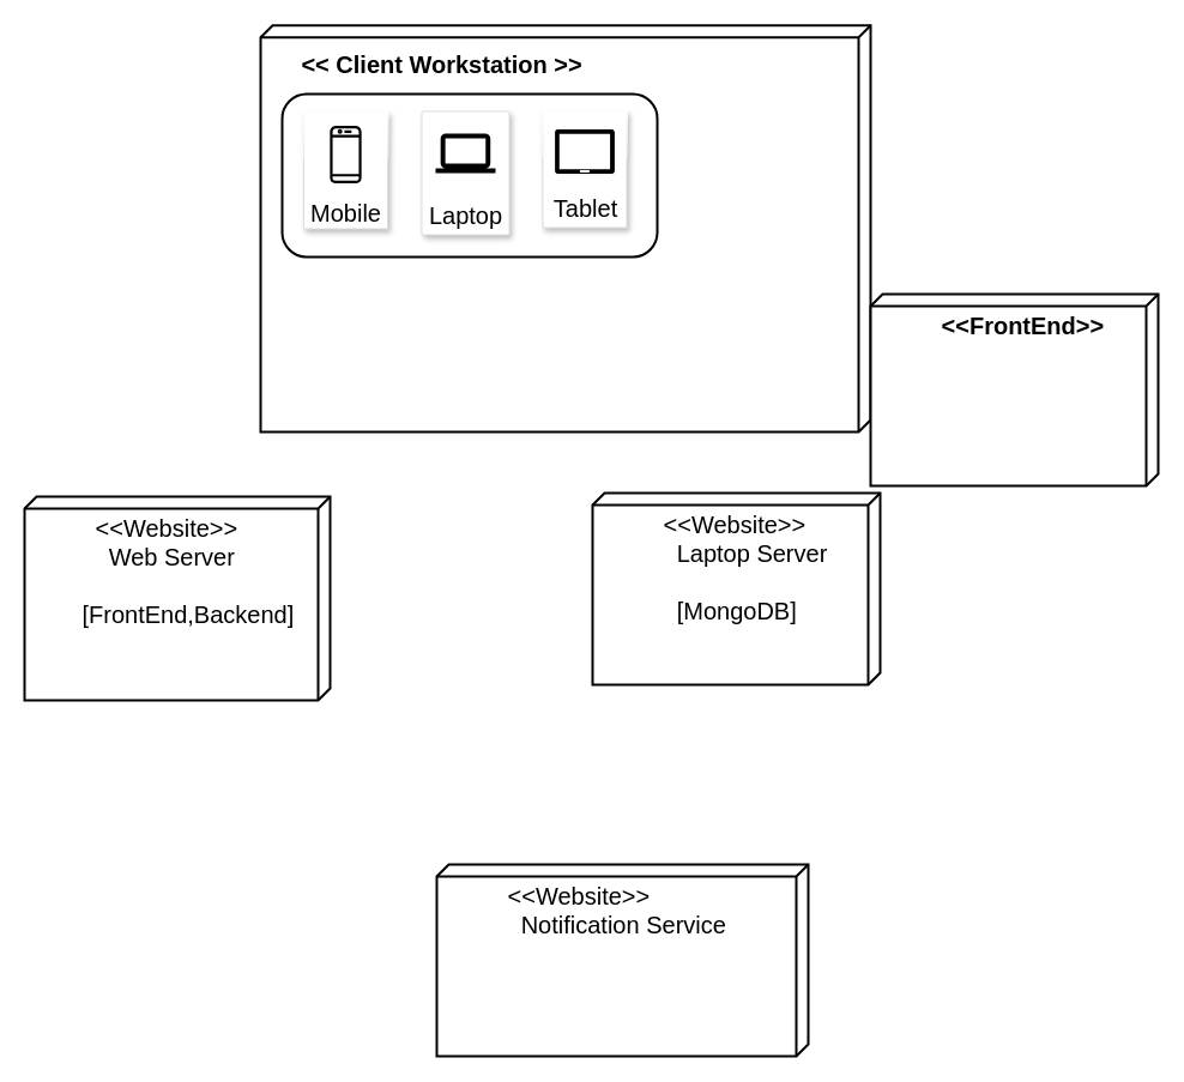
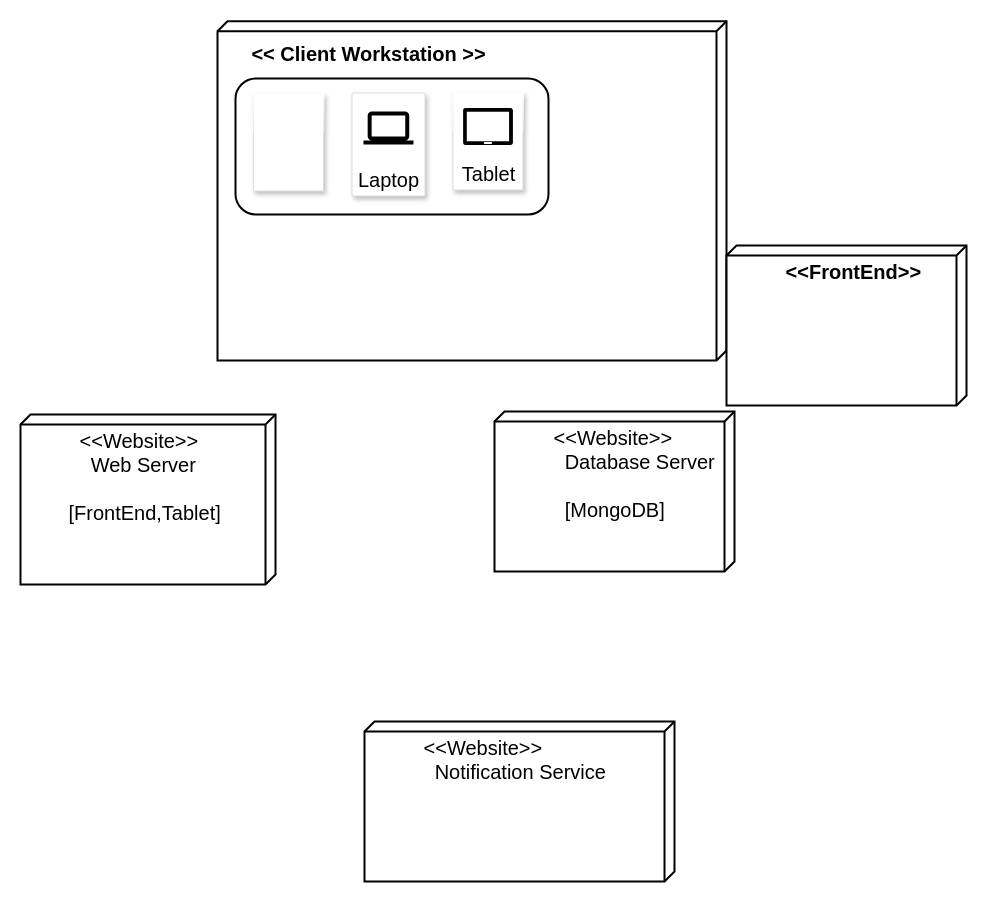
- <mxCell id="11" value="&lt;font color=&quot;#000000&quot; style=&quot;font-size: 20px;&quot;&gt;Mobile&lt;/font&gt;" style="sketch=0;outlineConnect=0;fontColor=#232F3E;gradientColor=none;strokeColor=#000000;fillColor=#ffffff;dashed=0;verticalLabelPosition=bottom;verticalAlign=top;align=center;html=1;fontSize=12;fontStyle=0;aspect=fixed;shape=mxgraph.aws4.resourceIcon;resIcon=mxgraph.aws4.mobile_client;" vertex="1" parent="9"><mxGeometry x="5.5" y="5" width="60" height="60" as="geometry" /></mxCell>
- <mxCell id="4" value="&amp;nbsp; &amp;nbsp; &amp;nbsp; &amp;nbsp; &amp;nbsp; &amp;lt;&amp;lt;Website&amp;gt;&amp;gt;&lt;div&gt;&amp;nbsp; &amp;nbsp; &amp;nbsp; &amp;nbsp; &amp;nbsp; &amp;nbsp; Laptop Server&lt;/div&gt;&lt;div&gt;&amp;nbsp; &amp;nbsp; &amp;nbsp; &amp;nbsp; &amp;nbsp; &amp;nbsp;&amp;nbsp;&lt;/div&gt;&lt;div&gt;&amp;nbsp; &amp;nbsp; &amp;nbsp; &amp;nbsp; &amp;nbsp; &amp;nbsp; [MongoDB]&lt;/div&gt;" style="verticalAlign=top;align=left;spacingTop=8;spacingLeft=2;spacingRight=12;shape=cube;size=10;direction=south;fontStyle=0;html=1;whiteSpace=wrap;strokeWidth=2;fontSize=20;" parent="1" vertex="1"><mxGeometry x="494" y="411" width="240" height="160" as="geometry" /></mxCell>
+ <mxCell id="4" value="&amp;nbsp; &amp;nbsp; &amp;nbsp; &amp;nbsp; &amp;nbsp; &amp;lt;&amp;lt;Website&amp;gt;&amp;gt;&lt;div&gt;&amp;nbsp; &amp;nbsp; &amp;nbsp; &amp;nbsp; &amp;nbsp; &amp;nbsp; Database Server&lt;/div&gt;&lt;div&gt;&amp;nbsp; &amp;nbsp; &amp;nbsp; &amp;nbsp; &amp;nbsp; &amp;nbsp;&amp;nbsp;&lt;/div&gt;&lt;div&gt;&amp;nbsp; &amp;nbsp; &amp;nbsp; &amp;nbsp; &amp;nbsp; &amp;nbsp; [MongoDB]&lt;/div&gt;" style="verticalAlign=top;align=left;spacingTop=8;spacingLeft=2;spacingRight=12;shape=cube;size=10;direction=south;fontStyle=0;html=1;whiteSpace=wrap;strokeWidth=2;fontSize=20;" parent="1" vertex="1"><mxGeometry x="494" y="411" width="240" height="160" as="geometry" /></mxCell>
- <mxCell id="5" value="&amp;nbsp; &amp;nbsp; &amp;nbsp; &amp;nbsp; &amp;nbsp; &amp;lt;&amp;lt;Website&amp;gt;&amp;gt;&lt;div&gt;&amp;nbsp; &amp;nbsp; &amp;nbsp; &amp;nbsp; &amp;nbsp; &amp;nbsp; Web Server&lt;/div&gt;&lt;div&gt;&amp;nbsp;&amp;nbsp;&lt;/div&gt;&lt;div&gt;&amp;nbsp; &amp;nbsp; &amp;nbsp; &amp;nbsp; [FrontEnd,Backend]&lt;/div&gt;" style="verticalAlign=top;align=left;spacingTop=8;spacingLeft=2;spacingRight=12;shape=cube;size=10;direction=south;fontStyle=0;html=1;whiteSpace=wrap;strokeWidth=2;fontSize=20;" parent="1" vertex="1"><mxGeometry x="20" y="414" width="255" height="170" as="geometry" /></mxCell>
+ <mxCell id="5" value="&amp;nbsp; &amp;nbsp; &amp;nbsp; &amp;nbsp; &amp;nbsp; &amp;lt;&amp;lt;Website&amp;gt;&amp;gt;&lt;div&gt;&amp;nbsp; &amp;nbsp; &amp;nbsp; &amp;nbsp; &amp;nbsp; &amp;nbsp; Web Server&lt;/div&gt;&lt;div&gt;&amp;nbsp;&amp;nbsp;&lt;/div&gt;&lt;div&gt;&amp;nbsp; &amp;nbsp; &amp;nbsp; &amp;nbsp; [FrontEnd,Tablet]&lt;/div&gt;" style="verticalAlign=top;align=left;spacingTop=8;spacingLeft=2;spacingRight=12;shape=cube;size=10;direction=south;fontStyle=0;html=1;whiteSpace=wrap;strokeWidth=2;fontSize=20;" parent="1" vertex="1"><mxGeometry x="20" y="414" width="255" height="170" as="geometry" /></mxCell>
